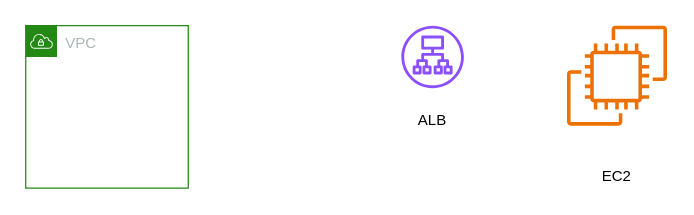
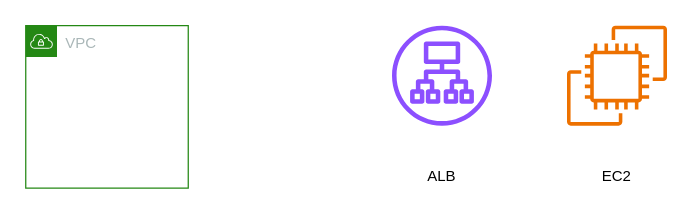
- <mxCell id="2" value="ALB" style="shape=mxgraph.aws4.application_load_balancer;fillColor=#8C4FFF;strokeColor=#ffffff;verticalLabelPosition=bottom;" vertex="1" parent="1"><mxGeometry x="313" y="20" width="65" height="50" as="geometry" /></mxCell>
+ <mxCell id="2" value="ALB" style="shape=mxgraph.aws4.application_load_balancer;fillColor=#8C4FFF;strokeColor=#ffffff;verticalLabelPosition=bottom;" vertex="1" parent="1"><mxGeometry x="313" y="20" width="80" height="80" as="geometry" /></mxCell>
